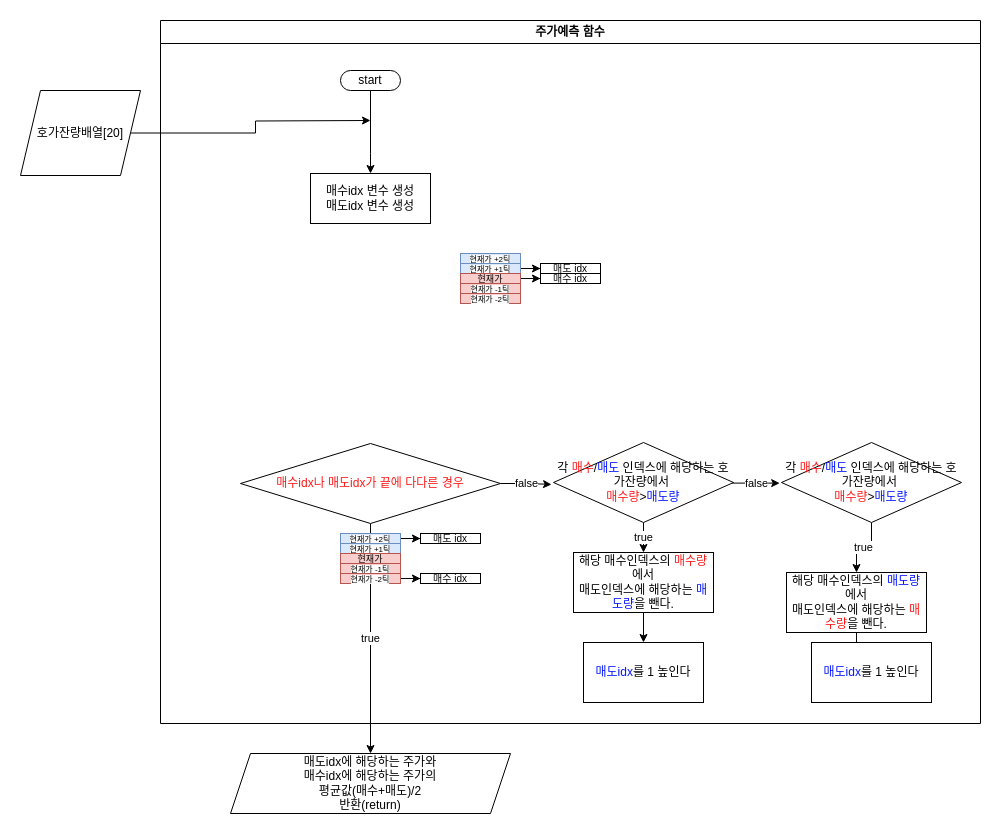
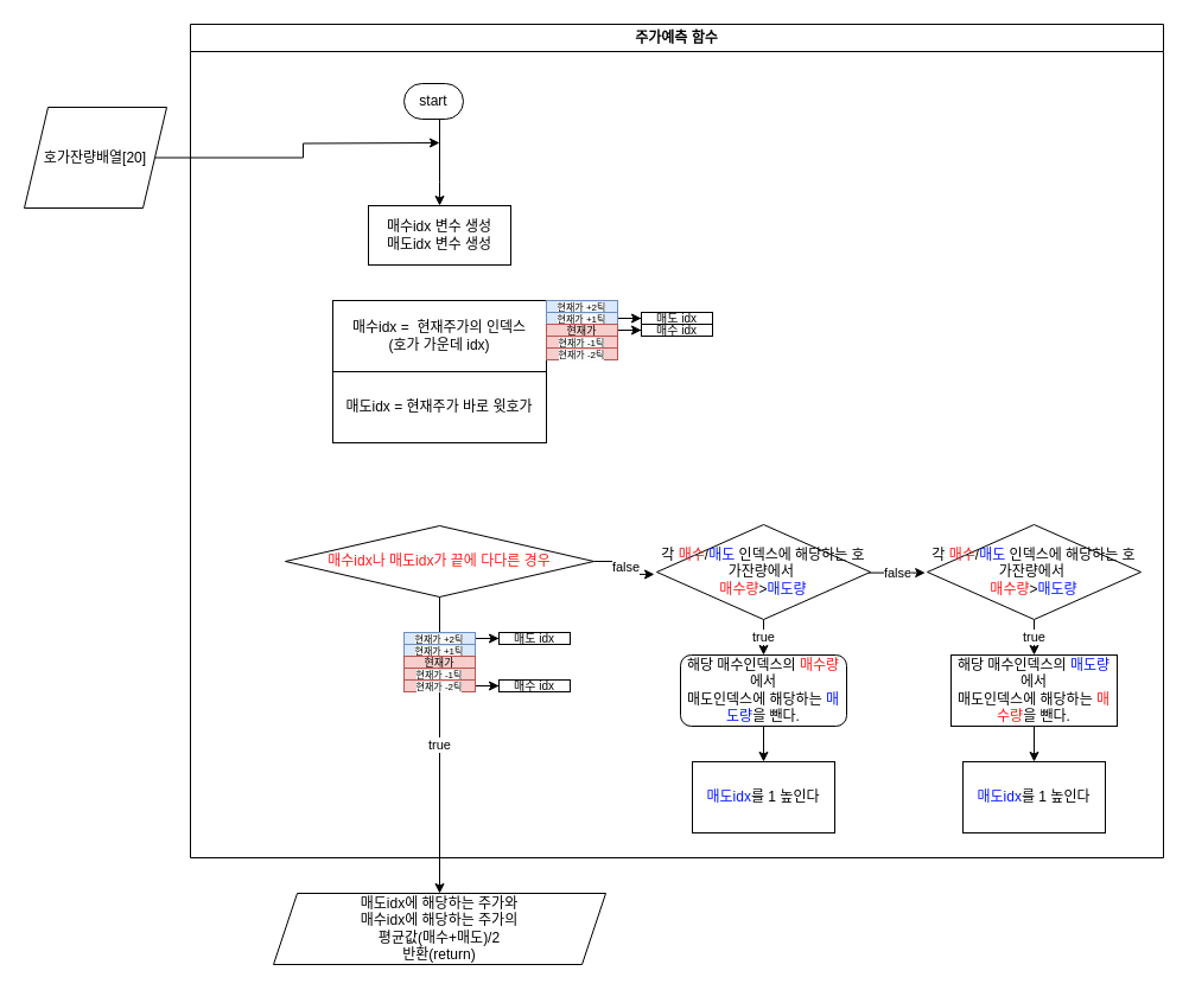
- <mxCell id="3" value="start" style="rounded=1;whiteSpace=wrap;html=1;arcSize=50;" parent="1" vertex="1"><mxGeometry x="340" y="70" width="60" height="20" as="geometry" /></mxCell>
+ <mxCell id="3" value="start" style="rounded=1;whiteSpace=wrap;html=1;arcSize=50;" parent="1" vertex="1"><mxGeometry x="340" y="70" width="50" height="30" as="geometry" /></mxCell>
+ <mxCell id="7" value="매수idx =&amp;nbsp; 현재주가의 인덱스&lt;br&gt;(호가 가운데 idx)" style="rounded=0;whiteSpace=wrap;html=1;" parent="1" vertex="1"><mxGeometry x="280" y="253" width="180" height="60" as="geometry" /></mxCell>
+ <mxCell id="8" value="매도idx = 현재주가 바로 윗호가" style="rounded=0;whiteSpace=wrap;html=1;" parent="1" vertex="1"><mxGeometry x="280" y="313" width="180" height="60" as="geometry" /></mxCell>
- <mxCell id="11" value="&lt;font color=&quot;#ff1919&quot;&gt;매수idx나 매도idx가 끝에 다다른 경우&lt;/font&gt;" style="rhombus;whiteSpace=wrap;html=1;rounded=0;" parent="1" vertex="1"><mxGeometry x="240" y="443" width="260" height="80" as="geometry" /></mxCell>
+ <mxCell id="11" value="&lt;font color=&quot;#ff1919&quot;&gt;매수idx나 매도idx가 끝에 다다른 경우&lt;/font&gt;" style="rhombus;whiteSpace=wrap;html=1;rounded=0;" parent="1" vertex="1"><mxGeometry x="240" y="443" width="260" height="60" as="geometry" /></mxCell>
- <mxCell id="36" value="해당 매수인덱스의 &lt;font color=&quot;#ff1919&quot;&gt;매수량&lt;/font&gt;에서&lt;br&gt;매도인덱스에 해당하는 &lt;font color=&quot;#0516ff&quot;&gt;매도량&lt;/font&gt;을 뺀다." style="rounded=0;whiteSpace=wrap;html=1;" parent="1" vertex="1"><mxGeometry x="573" y="552" width="140" height="60" as="geometry" /></mxCell>
+ <mxCell id="36" value="해당 매수인덱스의 &lt;font color=&quot;#ff1919&quot;&gt;매수량&lt;/font&gt;에서&lt;br&gt;매도인덱스에 해당하는 &lt;font color=&quot;#0516ff&quot;&gt;매도량&lt;/font&gt;을 뺀다." style="whiteSpace=wrap;html=1;rounded=1;" parent="1" vertex="1"><mxGeometry x="573" y="552" width="140" height="60" as="geometry" /></mxCell>
- <mxCell id="41" value="해당 매수인덱스의 &lt;font color=&quot;#0516ff&quot;&gt;매도량&lt;/font&gt;에서&lt;br&gt;매도인덱스에 해당하는 &lt;font color=&quot;#ff1919&quot;&gt;매수량&lt;/font&gt;을 뺀다." style="rounded=0;whiteSpace=wrap;html=1;" parent="1" vertex="1"><mxGeometry x="786" y="572" width="140" height="60" as="geometry" /></mxCell>
+ <mxCell id="41" value="해당 매수인덱스의 &lt;font color=&quot;#0516ff&quot;&gt;매도량&lt;/font&gt;에서&lt;br&gt;매도인덱스에 해당하는 &lt;font color=&quot;#ff1919&quot;&gt;매수량&lt;/font&gt;을 뺀다." style="rounded=0;whiteSpace=wrap;html=1;" parent="1" vertex="1"><mxGeometry x="801" y="552" width="140" height="60" as="geometry" /></mxCell>
